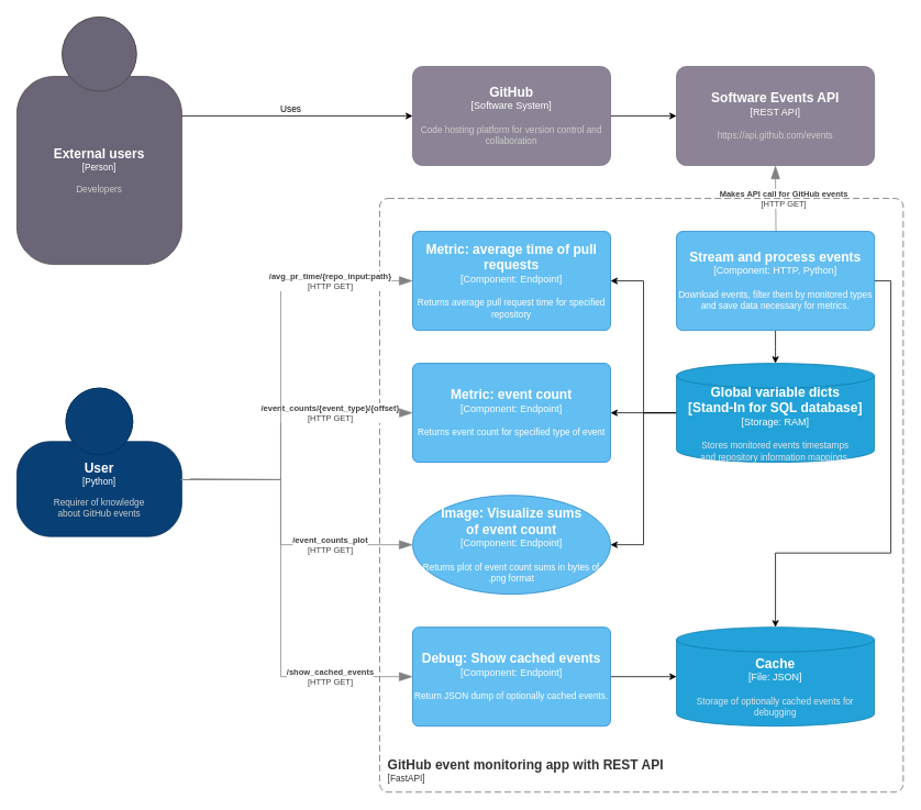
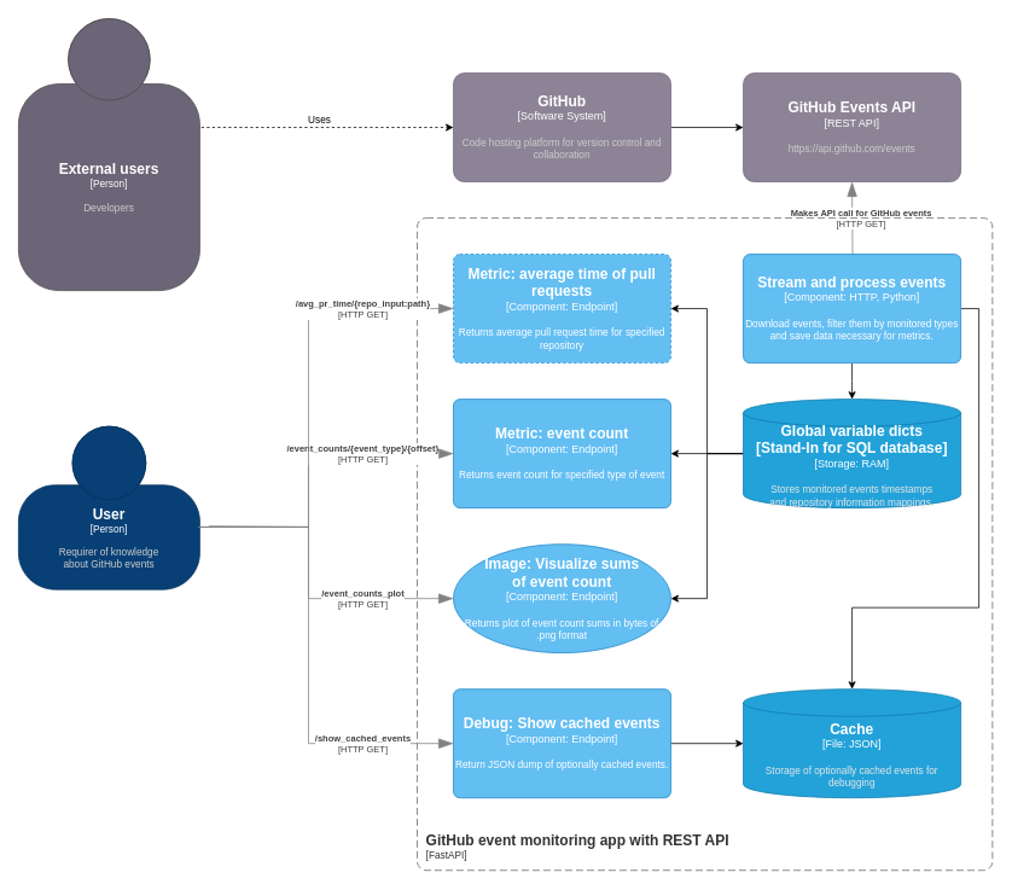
- <mxCell id="3" style="edgeStyle=orthogonalEdgeStyle;rounded=0;orthogonalLoop=1;jettySize=auto;html=1;entryX=0;entryY=0.5;entryDx=0;entryDy=0;entryPerimeter=0;exitX=0.97;exitY=0.494;exitDx=0;exitDy=0;exitPerimeter=0;" parent="1" source="5" target="7" edge="1"><mxGeometry relative="1" as="geometry"><mxPoint x="860" y="-85" as="targetPoint" /><mxPoint x="590" y="-20" as="sourcePoint" /><Array as="points"><mxPoint x="214" y="140" /></Array></mxGeometry></mxCell>
+ <mxCell id="3" style="edgeStyle=orthogonalEdgeStyle;rounded=0;orthogonalLoop=1;jettySize=auto;html=1;entryX=0;entryY=0.5;entryDx=0;entryDy=0;entryPerimeter=0;exitX=0.97;exitY=0.494;exitDx=0;exitDy=0;exitPerimeter=0;dashed=1;" parent="1" source="5" target="7" edge="1"><mxGeometry relative="1" as="geometry"><mxPoint x="860" y="-85" as="targetPoint" /><mxPoint x="590" y="-20" as="sourcePoint" /><Array as="points"><mxPoint x="214" y="140" /></Array></mxGeometry></mxCell>
- <mxCell id="8" value="&lt;font style=&quot;font-size: 16px&quot;&gt;&lt;b&gt;Software Events API&lt;/b&gt;&lt;/font&gt;&lt;div&gt;[REST API]&lt;/div&gt;&lt;br&gt;&lt;div&gt;&lt;font style=&quot;font-size: 11px&quot;&gt;&lt;font color=&quot;#cccccc&quot;&gt;https://api.github.com/events&lt;/font&gt;&lt;/div&gt;" style="rounded=1;whiteSpace=wrap;html=1;labelBackgroundColor=none;fillColor=#8C8496;fontColor=#ffffff;align=center;arcSize=10;strokeColor=#736782;metaEdit=1;resizable=0;points=[[0.25,0,0],[0.5,0,0],[0.75,0,0],[1,0.25,0],[1,0.5,0],[1,0.75,0],[0.75,1,0],[0.5,1,0],[0.25,1,0],[0,0.75,0],[0,0.5,0],[0,0.25,0]];" parent="1" vertex="1"><mxGeometry x="820" y="80" width="240" height="120" as="geometry" /></mxCell>
+ <mxCell id="8" value="&lt;font style=&quot;font-size: 16px&quot;&gt;&lt;b&gt;GitHub Events API&lt;/b&gt;&lt;/font&gt;&lt;div&gt;[REST API]&lt;/div&gt;&lt;br&gt;&lt;div&gt;&lt;font style=&quot;font-size: 11px&quot;&gt;&lt;font color=&quot;#cccccc&quot;&gt;https://api.github.com/events&lt;/font&gt;&lt;/div&gt;" style="rounded=1;whiteSpace=wrap;html=1;labelBackgroundColor=none;fillColor=#8C8496;fontColor=#ffffff;align=center;arcSize=10;strokeColor=#736782;metaEdit=1;resizable=0;points=[[0.25,0,0],[0.5,0,0],[0.75,0,0],[1,0.25,0],[1,0.5,0],[1,0.75,0],[0.75,1,0],[0.5,1,0],[0.25,1,0],[0,0.75,0],[0,0.5,0],[0,0.25,0]];" parent="1" vertex="1"><mxGeometry x="820" y="80" width="240" height="120" as="geometry" /></mxCell>
- <mxCell id="14" value="&lt;font style=&quot;font-size: 16px&quot;&gt;&lt;b&gt;Metric: average time of pull requests&lt;/b&gt;&lt;/font&gt;&lt;div&gt;[Component: Endpoint]&lt;/div&gt;&lt;br&gt;&lt;div&gt;&lt;font style=&quot;font-size: 11px&quot;&gt;Returns average pull request time for specified repository&lt;/font&gt;&lt;/div&gt;" style="rounded=1;whiteSpace=wrap;html=1;labelBackgroundColor=none;fillColor=#63BEF2;fontColor=#ffffff;align=center;arcSize=6;strokeColor=#2086C9;metaEdit=1;resizable=0;points=[[0.25,0,0],[0.5,0,0],[0.75,0,0],[1,0.25,0],[1,0.5,0],[1,0.75,0],[0.75,1,0],[0.5,1,0],[0.25,1,0],[0,0.75,0],[0,0.5,0],[0,0.25,0]];" parent="1" vertex="1"><mxGeometry x="500" y="280" width="240" height="120" as="geometry" /></mxCell>
+ <mxCell id="14" value="&lt;font style=&quot;font-size: 16px&quot;&gt;&lt;b&gt;Metric: average time of pull requests&lt;/b&gt;&lt;/font&gt;&lt;div&gt;[Component: Endpoint]&lt;/div&gt;&lt;br&gt;&lt;div&gt;&lt;font style=&quot;font-size: 11px&quot;&gt;Returns average pull request time for specified repository&lt;/font&gt;&lt;/div&gt;" style="rounded=1;whiteSpace=wrap;html=1;labelBackgroundColor=none;fillColor=#63BEF2;fontColor=#ffffff;align=center;arcSize=6;strokeColor=#2086C9;metaEdit=1;resizable=0;points=[[0.25,0,0],[0.5,0,0],[0.75,0,0],[1,0.25,0],[1,0.5,0],[1,0.75,0],[0.75,1,0],[0.5,1,0],[0.25,1,0],[0,0.75,0],[0,0.5,0],[0,0.25,0]];dashed=1;" parent="1" vertex="1"><mxGeometry x="500" y="280" width="240" height="120" as="geometry" /></mxCell>
- <mxCell id="2" value="&lt;font style=&quot;font-size: 16px&quot;&gt;&lt;b&gt;User&lt;/b&gt;&lt;/font&gt;&lt;div&gt;[Python]&lt;/div&gt;&lt;br&gt;&lt;div&gt;&lt;font style=&quot;font-size: 11px&quot;&gt;&lt;font color=&quot;#cccccc&quot;&gt;Requirer of knowledge&#10;about GitHub events&lt;/font&gt;&lt;/div&gt;" style="html=1;fontSize=11;dashed=0;whiteSpace=wrap;fillColor=#083F75;strokeColor=#06315C;fontColor=#ffffff;shape=mxgraph.c4.person2;align=center;metaEdit=1;points=[[0.5,0,0],[1,0.5,0],[1,0.75,0],[0.75,1,0],[0.5,1,0],[0.25,1,0],[0,0.75,0],[0,0.5,0]];resizable=0;" parent="1" vertex="1"><mxGeometry x="20" y="470" width="200" height="180" as="geometry" /></mxCell>
+ <mxCell id="2" value="&lt;font style=&quot;font-size: 16px&quot;&gt;&lt;b&gt;User&lt;/b&gt;&lt;/font&gt;&lt;div&gt;[Person]&lt;/div&gt;&lt;br&gt;&lt;div&gt;&lt;font style=&quot;font-size: 11px&quot;&gt;&lt;font color=&quot;#cccccc&quot;&gt;Requirer of knowledge&#10;about GitHub events&lt;/font&gt;&lt;/div&gt;" style="html=1;fontSize=11;dashed=0;whiteSpace=wrap;fillColor=#083F75;strokeColor=#06315C;fontColor=#ffffff;shape=mxgraph.c4.person2;align=center;metaEdit=1;points=[[0.5,0,0],[1,0.5,0],[1,0.75,0],[0.75,1,0],[0.5,1,0],[0.25,1,0],[0,0.75,0],[0,0.5,0]];resizable=0;" parent="1" vertex="1"><mxGeometry x="20" y="470" width="200" height="180" as="geometry" /></mxCell>
